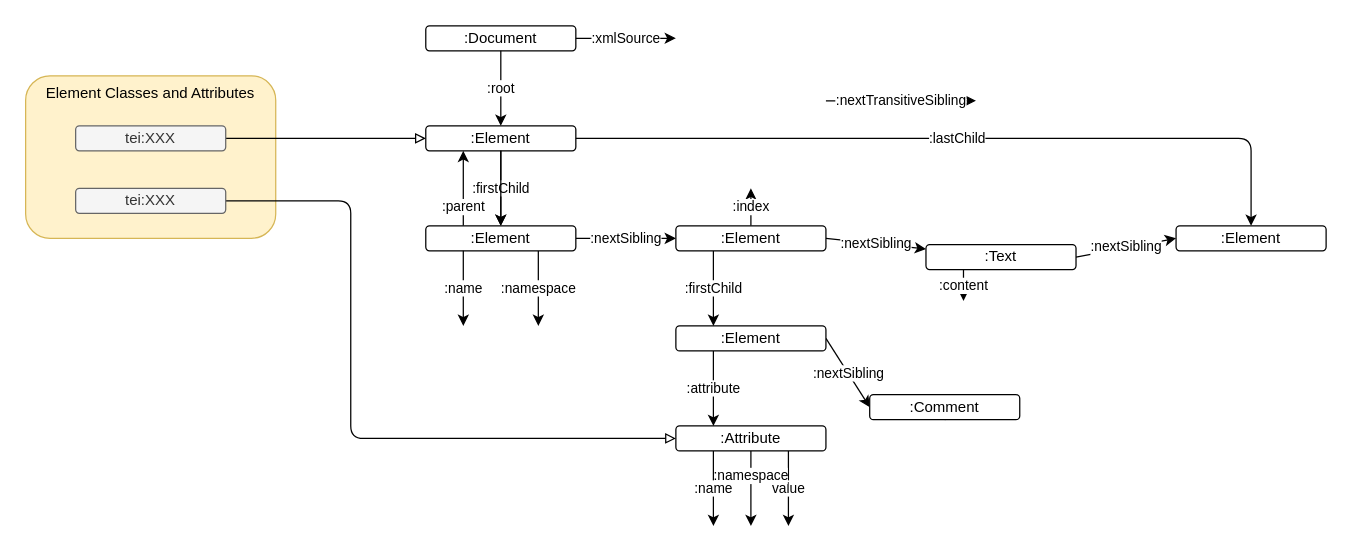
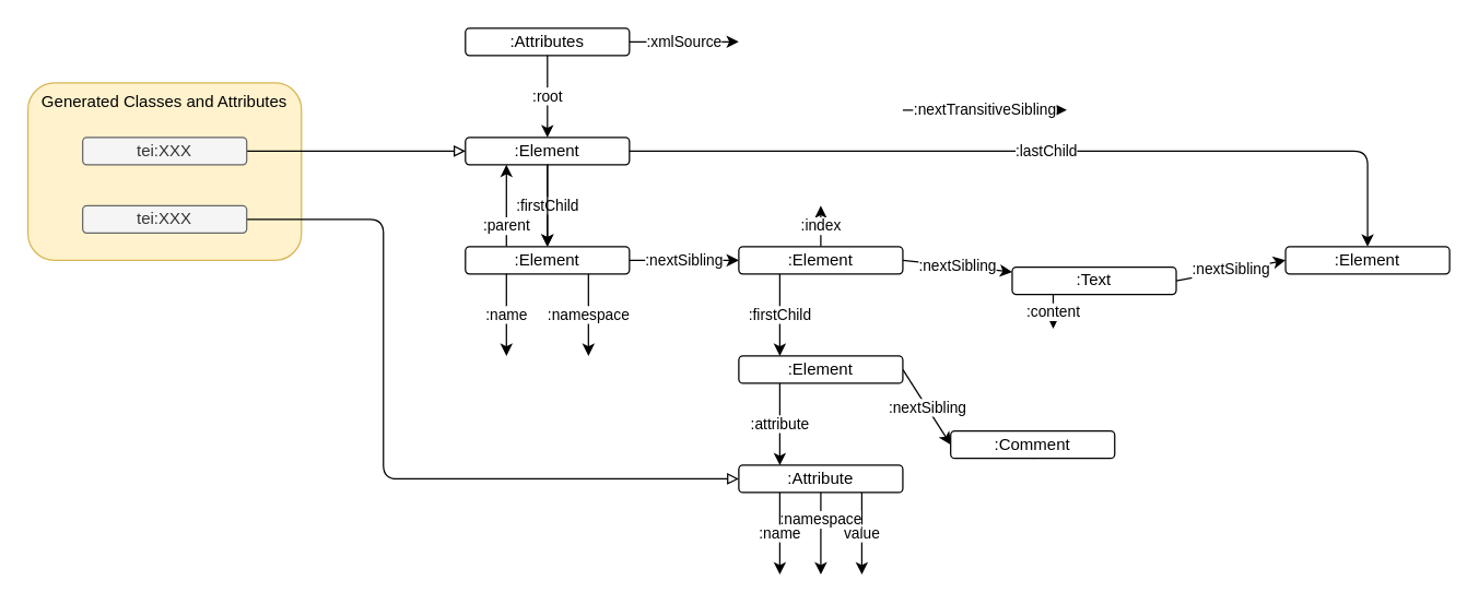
- <mxCell id="28" value=":Document" style="rounded=1;whiteSpace=wrap;html=1;fillColor=none;shadow=0;" parent="1" vertex="1"><mxGeometry x="340" width="120" height="20" as="geometry" y="20" /></mxCell>
+ <mxCell id="28" value=":Attributes" style="rounded=1;whiteSpace=wrap;html=1;fillColor=none;shadow=0;" parent="1" vertex="1"><mxGeometry x="340" width="120" height="20" as="geometry" y="20" /></mxCell>
- <mxCell id="2" value="Element Classes and Attributes" style="rounded=1;whiteSpace=wrap;html=1;fillColor=#fff2cc;strokeColor=#d6b656;verticalAlign=top;shadow=0;" parent="1" vertex="1"><mxGeometry x="20" y="60" width="200" height="130" as="geometry" /></mxCell>
+ <mxCell id="2" value="Generated Classes and Attributes" style="rounded=1;whiteSpace=wrap;html=1;fillColor=#fff2cc;strokeColor=#d6b656;verticalAlign=top;shadow=0;" parent="1" vertex="1"><mxGeometry x="20" y="60" width="200" height="130" as="geometry" /></mxCell>
